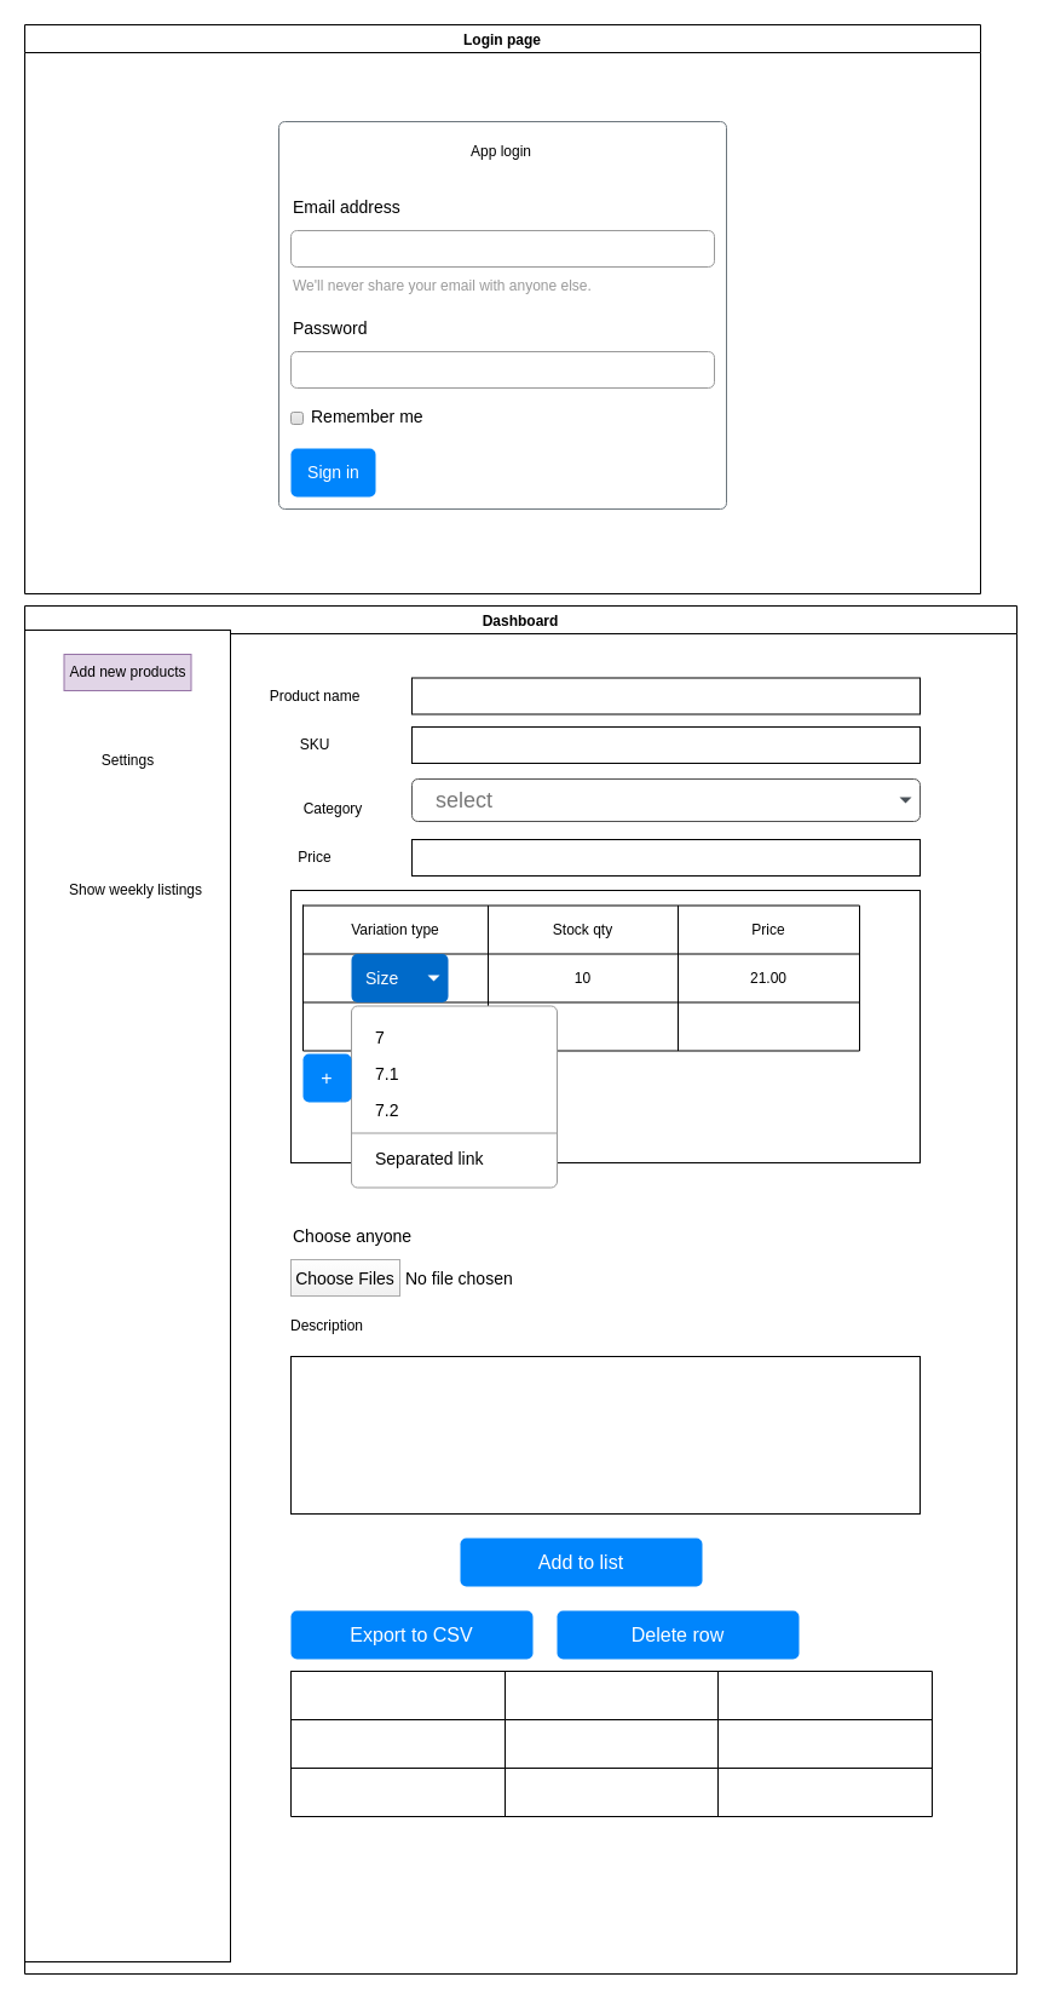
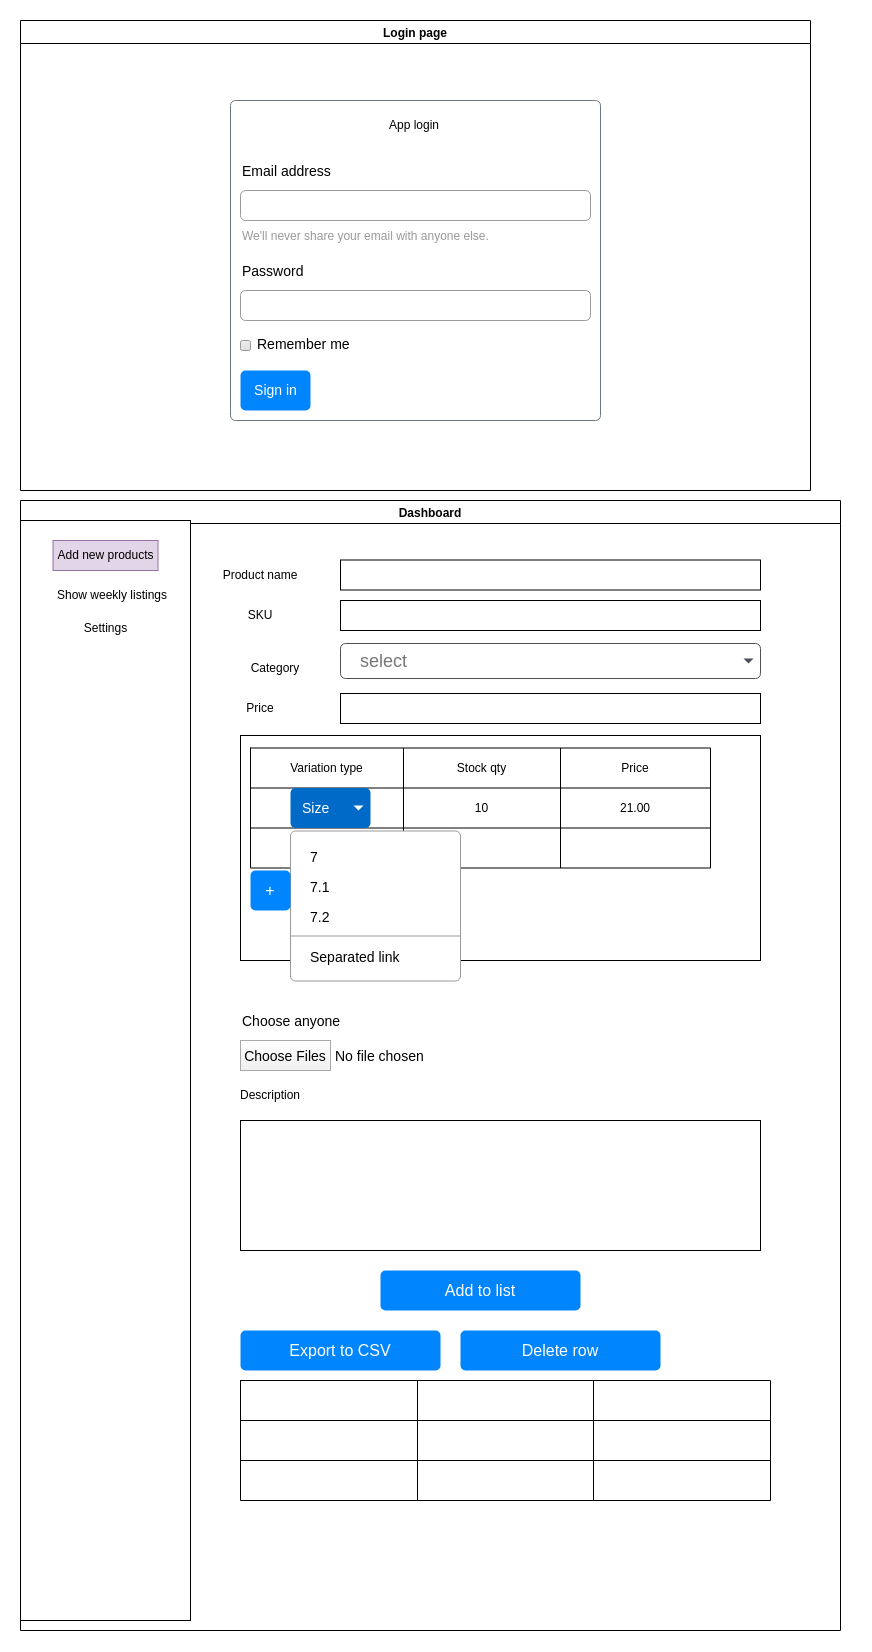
- <mxCell id="16" value="Show weekly listings" style="text;html=1;strokeColor=none;fillColor=none;align=center;verticalAlign=middle;whiteSpace=wrap;rounded=0;" vertex="1" parent="12"><mxGeometry x="32.5" y="219.5" width="117.5" height="30" as="geometry" /></mxCell>
+ <mxCell id="16" value="Show weekly listings" style="text;html=1;strokeColor=none;fillColor=none;align=center;verticalAlign=middle;whiteSpace=wrap;rounded=0;" vertex="1" parent="12"><mxGeometry x="32.5" y="79.5" width="117.5" height="30" as="geometry" /></mxCell>
